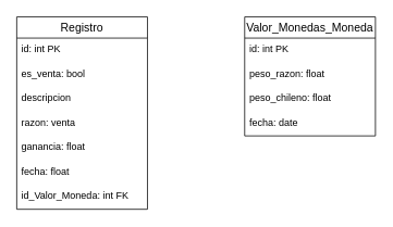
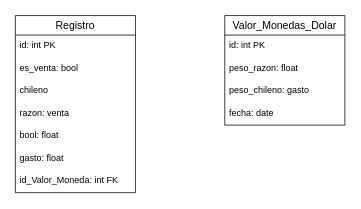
- <mxCell id="10" value="Valor_Monedas_Moneda" style="swimlane;fontStyle=0;childLayout=stackLayout;horizontal=1;startSize=26;horizontalStack=0;resizeParent=1;resizeParentMax=0;resizeLast=0;collapsible=1;marginBottom=0;align=center;fontSize=14;" vertex="1" parent="1"><mxGeometry x="299" y="20" width="160" height="146" as="geometry" /></mxCell>
+ <mxCell id="10" value="Valor_Monedas_Dolar" style="swimlane;fontStyle=0;childLayout=stackLayout;horizontal=1;startSize=26;horizontalStack=0;resizeParent=1;resizeParentMax=0;resizeLast=0;collapsible=1;marginBottom=0;align=center;fontSize=14;" vertex="1" parent="1"><mxGeometry x="299" y="20" width="160" height="146" as="geometry" /></mxCell>
- <mxCell id="5" value="descripcion" style="text;strokeColor=none;fillColor=none;spacingLeft=4;spacingRight=4;overflow=hidden;rotatable=0;points=[[0,0.5],[1,0.5]];portConstraint=eastwest;fontSize=12;" vertex="1" parent="2"><mxGeometry y="86" width="160" height="30" as="geometry" /></mxCell>
+ <mxCell id="5" value="chileno" style="text;strokeColor=none;fillColor=none;spacingLeft=4;spacingRight=4;overflow=hidden;rotatable=0;points=[[0,0.5],[1,0.5]];portConstraint=eastwest;fontSize=12;" vertex="1" parent="2"><mxGeometry y="86" width="160" height="30" as="geometry" /></mxCell>
- <mxCell id="13" value="peso_chileno: float" style="text;strokeColor=none;fillColor=none;spacingLeft=4;spacingRight=4;overflow=hidden;rotatable=0;points=[[0,0.5],[1,0.5]];portConstraint=eastwest;fontSize=12;" vertex="1" parent="10"><mxGeometry y="86" width="160" height="30" as="geometry" /></mxCell>
+ <mxCell id="13" value="peso_chileno: gasto" style="text;strokeColor=none;fillColor=none;spacingLeft=4;spacingRight=4;overflow=hidden;rotatable=0;points=[[0,0.5],[1,0.5]];portConstraint=eastwest;fontSize=12;" vertex="1" parent="10"><mxGeometry y="86" width="160" height="30" as="geometry" /></mxCell>
- <mxCell id="7" value="ganancia: float" style="text;strokeColor=none;fillColor=none;spacingLeft=4;spacingRight=4;overflow=hidden;rotatable=0;points=[[0,0.5],[1,0.5]];portConstraint=eastwest;fontSize=12;" vertex="1" parent="2"><mxGeometry y="146" width="160" height="30" as="geometry" /></mxCell>
+ <mxCell id="7" value="bool: float" style="text;strokeColor=none;fillColor=none;spacingLeft=4;spacingRight=4;overflow=hidden;rotatable=0;points=[[0,0.5],[1,0.5]];portConstraint=eastwest;fontSize=12;" vertex="1" parent="2"><mxGeometry y="146" width="160" height="30" as="geometry" /></mxCell>
- <mxCell id="8" value="fecha: float" style="text;strokeColor=none;fillColor=none;spacingLeft=4;spacingRight=4;overflow=hidden;rotatable=0;points=[[0,0.5],[1,0.5]];portConstraint=eastwest;fontSize=12;" vertex="1" parent="2"><mxGeometry y="176" width="160" height="30" as="geometry" /></mxCell>
+ <mxCell id="8" value="gasto: float" style="text;strokeColor=none;fillColor=none;spacingLeft=4;spacingRight=4;overflow=hidden;rotatable=0;points=[[0,0.5],[1,0.5]];portConstraint=eastwest;fontSize=12;" vertex="1" parent="2"><mxGeometry y="176" width="160" height="30" as="geometry" /></mxCell>
